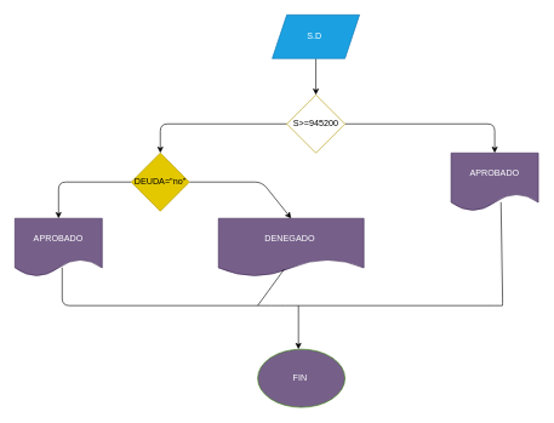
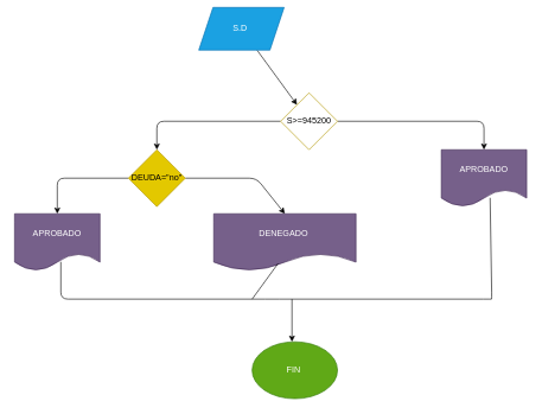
- <mxCell id="3" value="S.D&amp;nbsp;" style="shape=parallelogram;perimeter=parallelogramPerimeter;whiteSpace=wrap;html=1;fixedSize=1;fillColor=#1ba1e2;fontColor=#ffffff;strokeColor=#006EAF;" vertex="1" parent="1"><mxGeometry x="374" y="20" width="120" height="60" as="geometry" /></mxCell>
+ <mxCell id="3" value="S.D&amp;nbsp;" style="shape=parallelogram;perimeter=parallelogramPerimeter;whiteSpace=wrap;html=1;fixedSize=1;fillColor=#1ba1e2;fontColor=#ffffff;strokeColor=#006EAF;" vertex="1" parent="1"><mxGeometry x="279" y="10" width="120" height="60" as="geometry" /></mxCell>
- <mxCell id="16" value="FIN&amp;nbsp;" style="ellipse;whiteSpace=wrap;html=1;fillColor=#76608a;fontColor=#ffffff;strokeColor=#2D7600;" vertex="1" parent="1"><mxGeometry x="354" y="480" width="120" height="80" as="geometry" /></mxCell>
+ <mxCell id="16" value="FIN&amp;nbsp;" style="ellipse;whiteSpace=wrap;html=1;fillColor=#60a917;fontColor=#ffffff;strokeColor=#2D7600;" vertex="1" parent="1"><mxGeometry x="354" y="480" width="120" height="80" as="geometry" /></mxCell>
